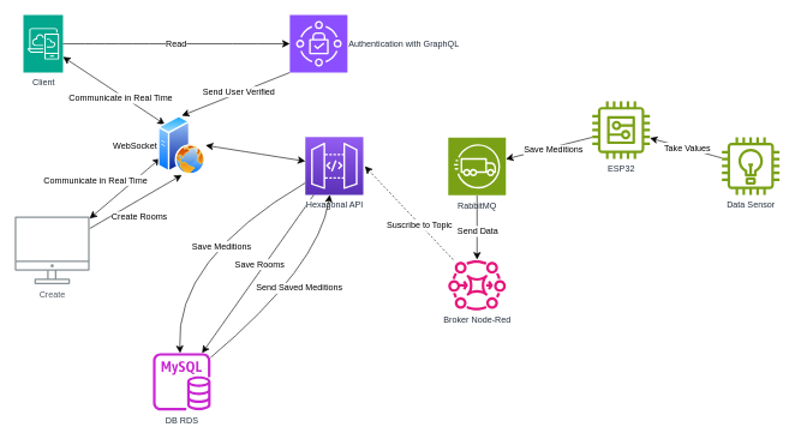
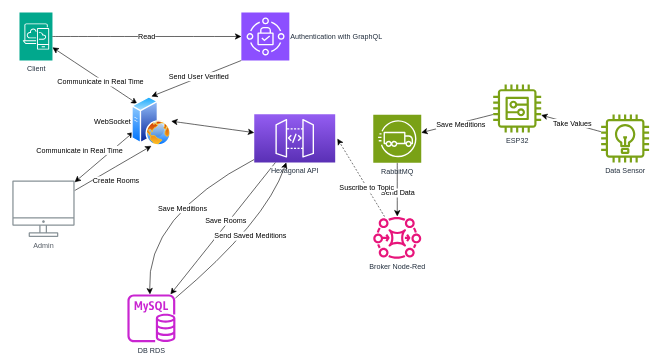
- <mxCell id="9" value="Hexagonal API" style="outlineConnect=0;fontColor=#232F3E;gradientColor=#945DF2;gradientDirection=north;fillColor=#5A30B5;strokeColor=#ffffff;dashed=0;verticalLabelPosition=bottom;verticalAlign=top;align=center;html=1;fontSize=12;fontStyle=0;aspect=fixed;shape=mxgraph.aws4.resourceIcon;resIcon=mxgraph.aws4.api_gateway;labelBackgroundColor=#ffffff;" parent="1" vertex="1"><mxGeometry x="423.5" y="189.5" width="80.5" height="80.5" as="geometry" /></mxCell>
+ <mxCell id="9" value="Hexagonal API" style="outlineConnect=0;fontColor=#232F3E;gradientColor=#945DF2;gradientDirection=north;fillColor=#5A30B5;strokeColor=#ffffff;dashed=0;verticalLabelPosition=bottom;verticalAlign=top;align=center;html=1;fontSize=12;fontStyle=0;aspect=fixed;shape=mxgraph.aws4.resourceIcon;resIcon=mxgraph.aws4.api_gateway;labelBackgroundColor=#ffffff;" parent="1" vertex="1"><mxGeometry x="423.5" y="189.5" width="135" height="80.5" as="geometry" /></mxCell>
- <mxCell id="4" value="Create&lt;div&gt;&lt;br/&gt;&lt;/div&gt;" style="outlineConnect=0;gradientColor=none;fontColor=#545B64;strokeColor=none;fillColor=#879196;dashed=0;verticalLabelPosition=bottom;verticalAlign=top;align=center;html=1;fontSize=12;fontStyle=0;aspect=fixed;shape=mxgraph.aws4.illustration_desktop;pointerEvents=1;labelBackgroundColor=#ffffff;" parent="1" vertex="1"><mxGeometry x="20.07" y="300" width="103.85" height="94.5" as="geometry" /></mxCell>
+ <mxCell id="4" value="Admin&lt;div&gt;&lt;br/&gt;&lt;/div&gt;" style="outlineConnect=0;gradientColor=none;fontColor=#545B64;strokeColor=none;fillColor=#879196;dashed=0;verticalLabelPosition=bottom;verticalAlign=top;align=center;html=1;fontSize=12;fontStyle=0;aspect=fixed;shape=mxgraph.aws4.illustration_desktop;pointerEvents=1;labelBackgroundColor=#ffffff;" parent="1" vertex="1"><mxGeometry x="20.07" y="300" width="103.85" height="94.5" as="geometry" /></mxCell>
